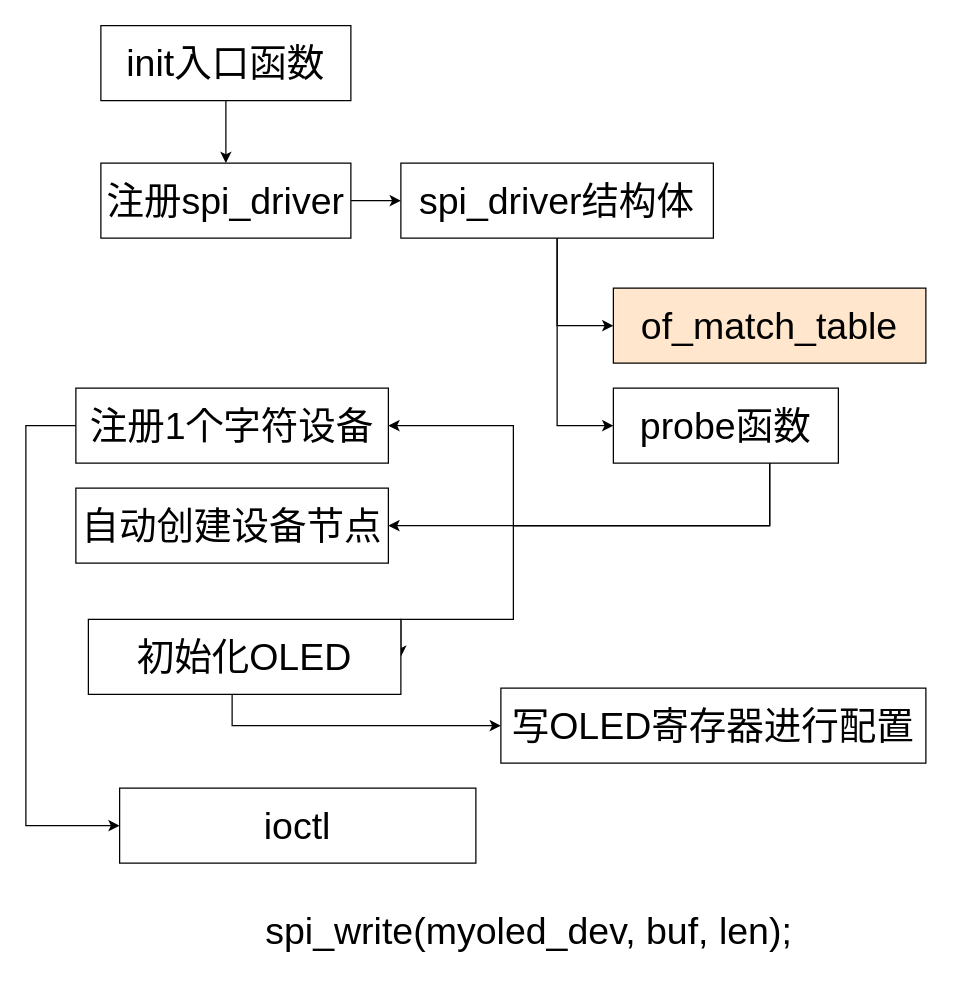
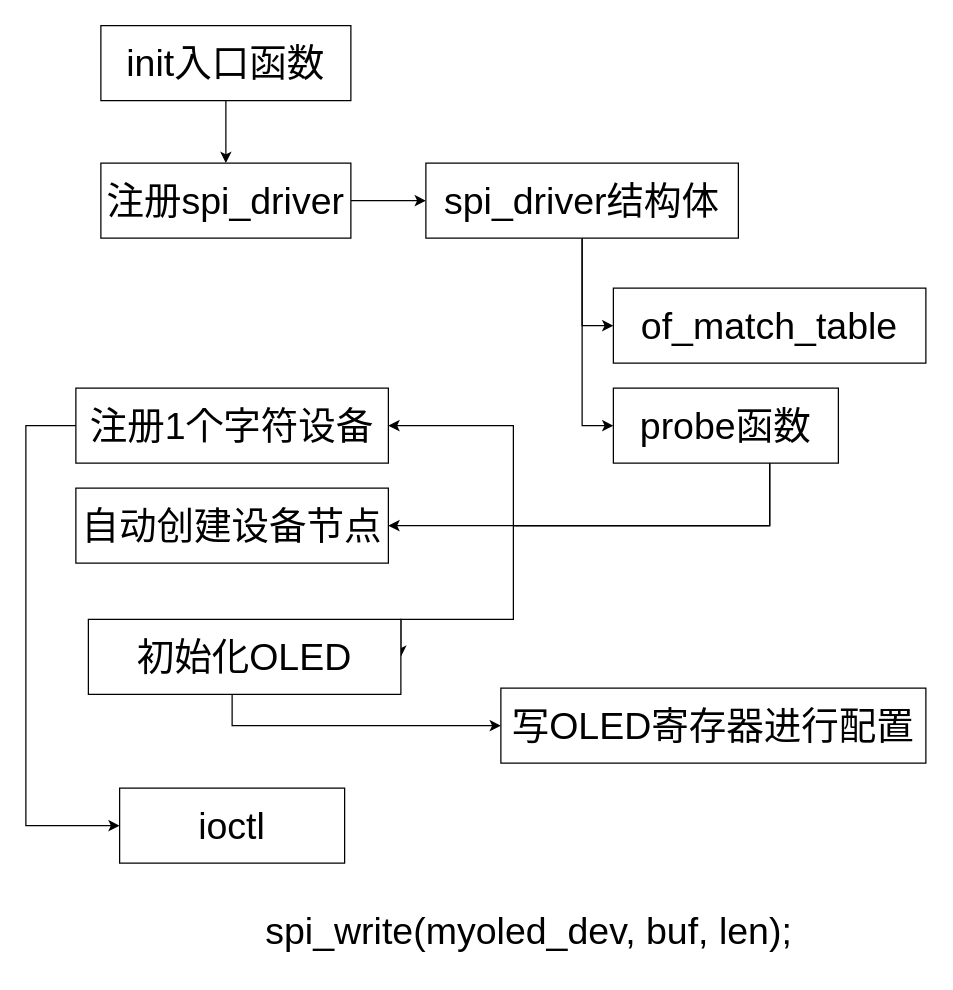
- <mxCell id="8" value="&lt;span style=&quot;font-size: 30px&quot;&gt;spi_driver结构体&lt;/span&gt;" style="rounded=0;whiteSpace=wrap;html=1;" vertex="1" parent="1"><mxGeometry x="320" y="130" width="250" height="60" as="geometry" /></mxCell>
+ <mxCell id="8" value="&lt;span style=&quot;font-size: 30px&quot;&gt;spi_driver结构体&lt;/span&gt;" style="rounded=0;whiteSpace=wrap;html=1;" vertex="1" parent="1"><mxGeometry x="340" y="130" width="250" height="60" as="geometry" /></mxCell>
- <mxCell id="9" value="&lt;span style=&quot;font-size: 30px&quot;&gt;of_match_table&lt;/span&gt;" style="rounded=0;whiteSpace=wrap;html=1;fillColor=#ffe6cc;" vertex="1" parent="1"><mxGeometry x="490" y="230" width="250" height="60" as="geometry" /></mxCell>
+ <mxCell id="9" value="&lt;span style=&quot;font-size: 30px&quot;&gt;of_match_table&lt;/span&gt;" style="rounded=0;whiteSpace=wrap;html=1;" vertex="1" parent="1"><mxGeometry x="490" y="230" width="250" height="60" as="geometry" /></mxCell>
- <mxCell id="20" value="&lt;span style=&quot;font-size: 30px&quot;&gt;ioctl&lt;/span&gt;" style="rounded=0;whiteSpace=wrap;html=1;" vertex="1" parent="1"><mxGeometry x="95" y="630" width="285" height="60" as="geometry" /></mxCell>
+ <mxCell id="20" value="&lt;span style=&quot;font-size: 30px&quot;&gt;ioctl&lt;/span&gt;" style="rounded=0;whiteSpace=wrap;html=1;" vertex="1" parent="1"><mxGeometry x="95" y="630" width="180" height="60" as="geometry" /></mxCell>
